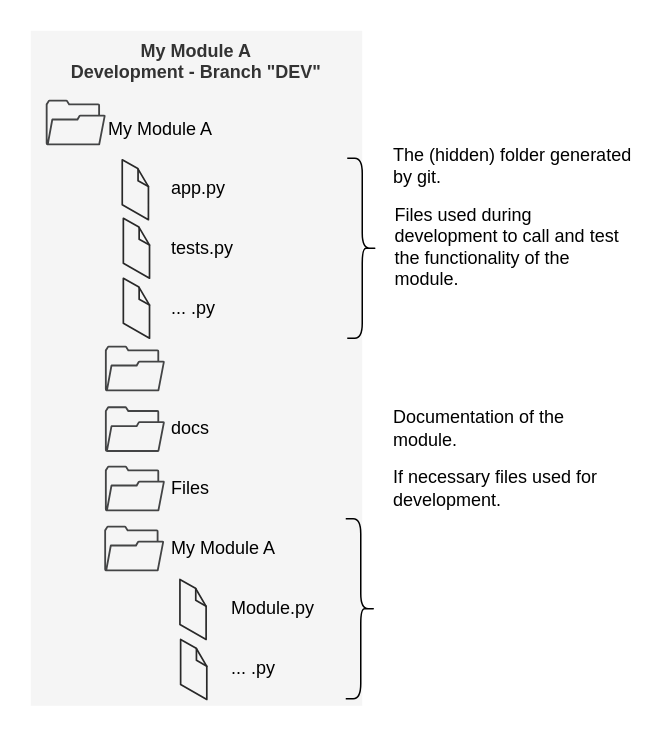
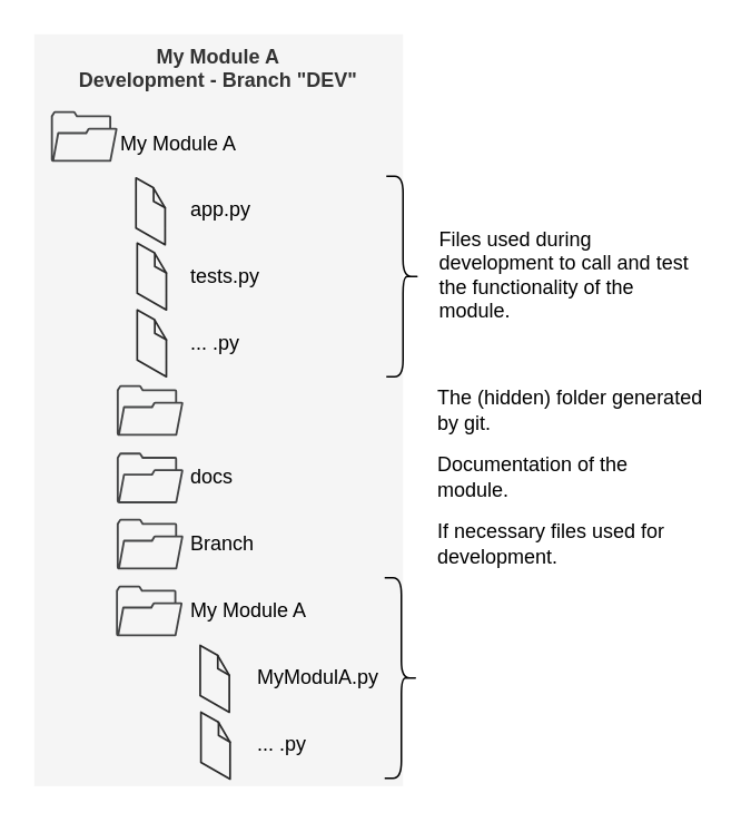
- <mxCell id="25" value="The (hidden) folder generated by git." style="text;html=1;align=left;verticalAlign=middle;whiteSpace=wrap;rounded=0;" parent="1" vertex="1"><mxGeometry x="260" y="95" width="161" height="30" as="geometry" /></mxCell>
+ <mxCell id="25" value="The (hidden) folder generated by git." style="text;html=1;align=left;verticalAlign=middle;whiteSpace=wrap;rounded=0;" parent="1" vertex="1"><mxGeometry x="260" y="230" width="161" height="30" as="geometry" /></mxCell>
- <mxCell id="13" value="Files" style="text;html=1;align=left;verticalAlign=middle;whiteSpace=wrap;rounded=0;" parent="1" vertex="1"><mxGeometry x="112.46" y="304.8" width="118.54" height="40" as="geometry" /></mxCell>
+ <mxCell id="13" value="Branch" style="text;html=1;align=left;verticalAlign=middle;whiteSpace=wrap;rounded=0;" parent="1" vertex="1"><mxGeometry x="112.46" y="304.8" width="118.54" height="40" as="geometry" /></mxCell>
- <mxCell id="19" value="Module.py" style="text;html=1;align=left;verticalAlign=middle;whiteSpace=wrap;rounded=0;" parent="1" vertex="1"><mxGeometry x="152" y="384.8" width="79" height="40" as="geometry" /></mxCell>
+ <mxCell id="19" value="MyModulA.py" style="text;html=1;align=left;verticalAlign=middle;whiteSpace=wrap;rounded=0;" parent="1" vertex="1"><mxGeometry x="152" y="384.8" width="79" height="40" as="geometry" /></mxCell>
